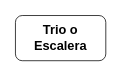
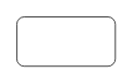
- <mxCell id="3" value="&lt;font size=&quot;1&quot; style=&quot;&quot;&gt;&lt;b style=&quot;font-size: 17px;&quot;&gt;Trio o Escalera&lt;/b&gt;&lt;/font&gt;" style="text;html=1;align=center;verticalAlign=middle;whiteSpace=wrap;rounded=0;" vertex="1" parent="1"><mxGeometry x="20" y="20" width="120" height="60" as="geometry" /></mxCell>
